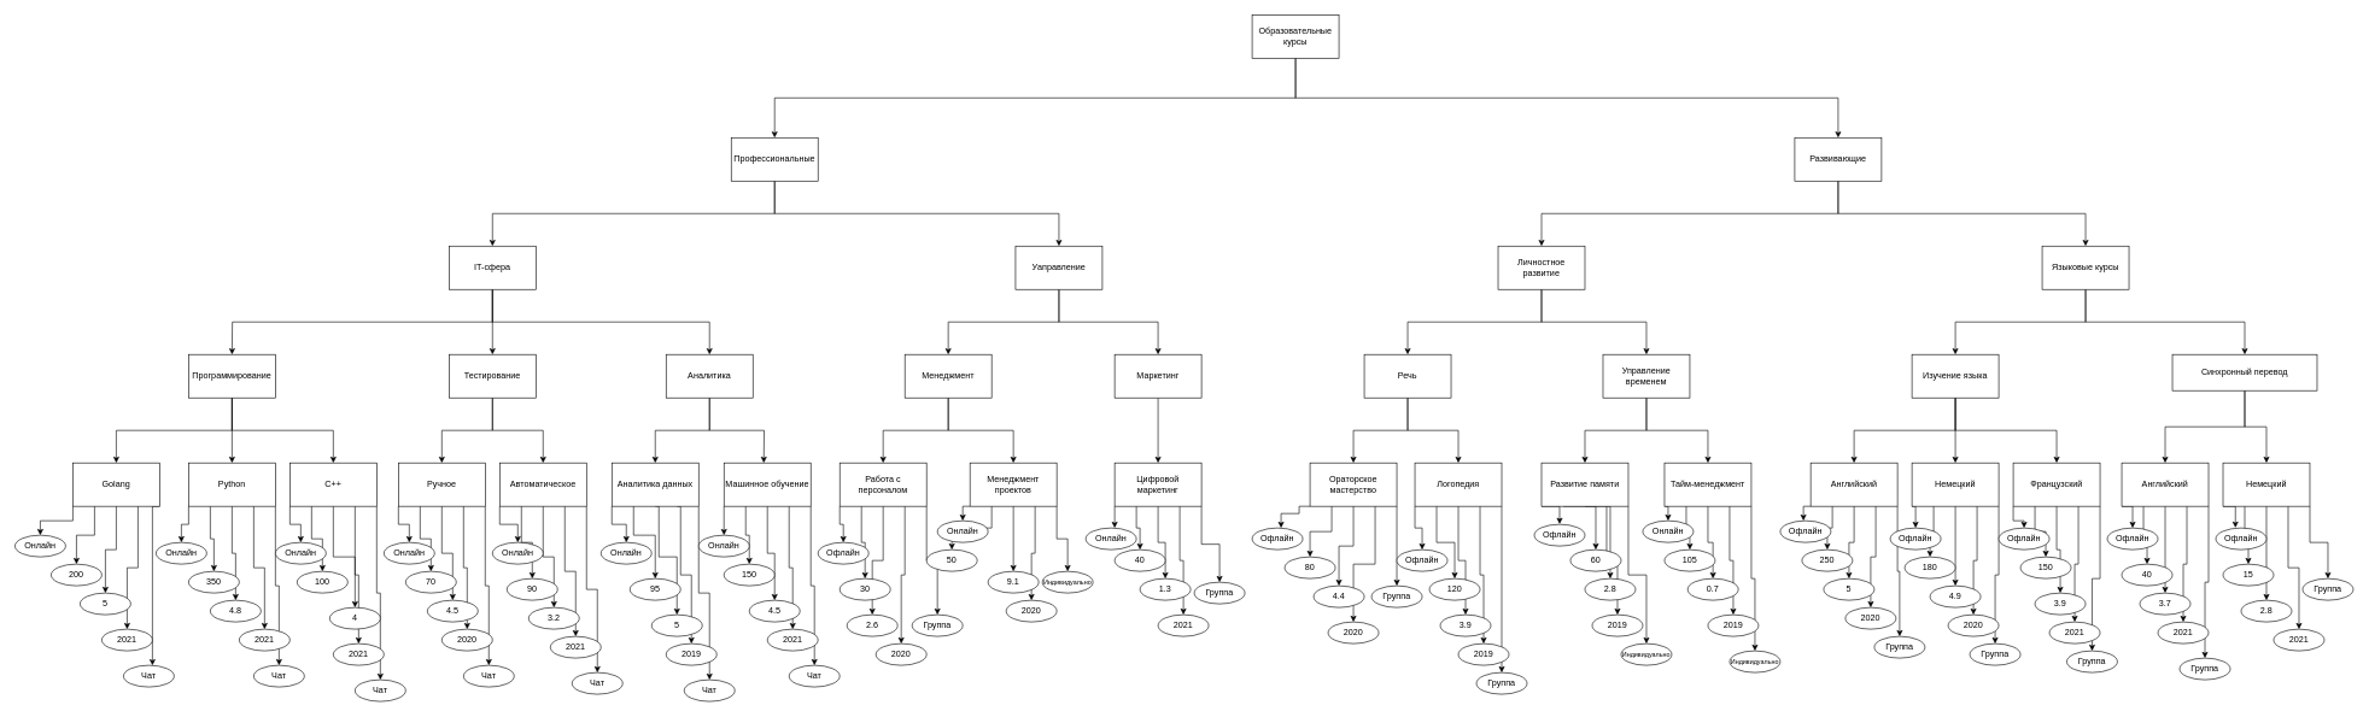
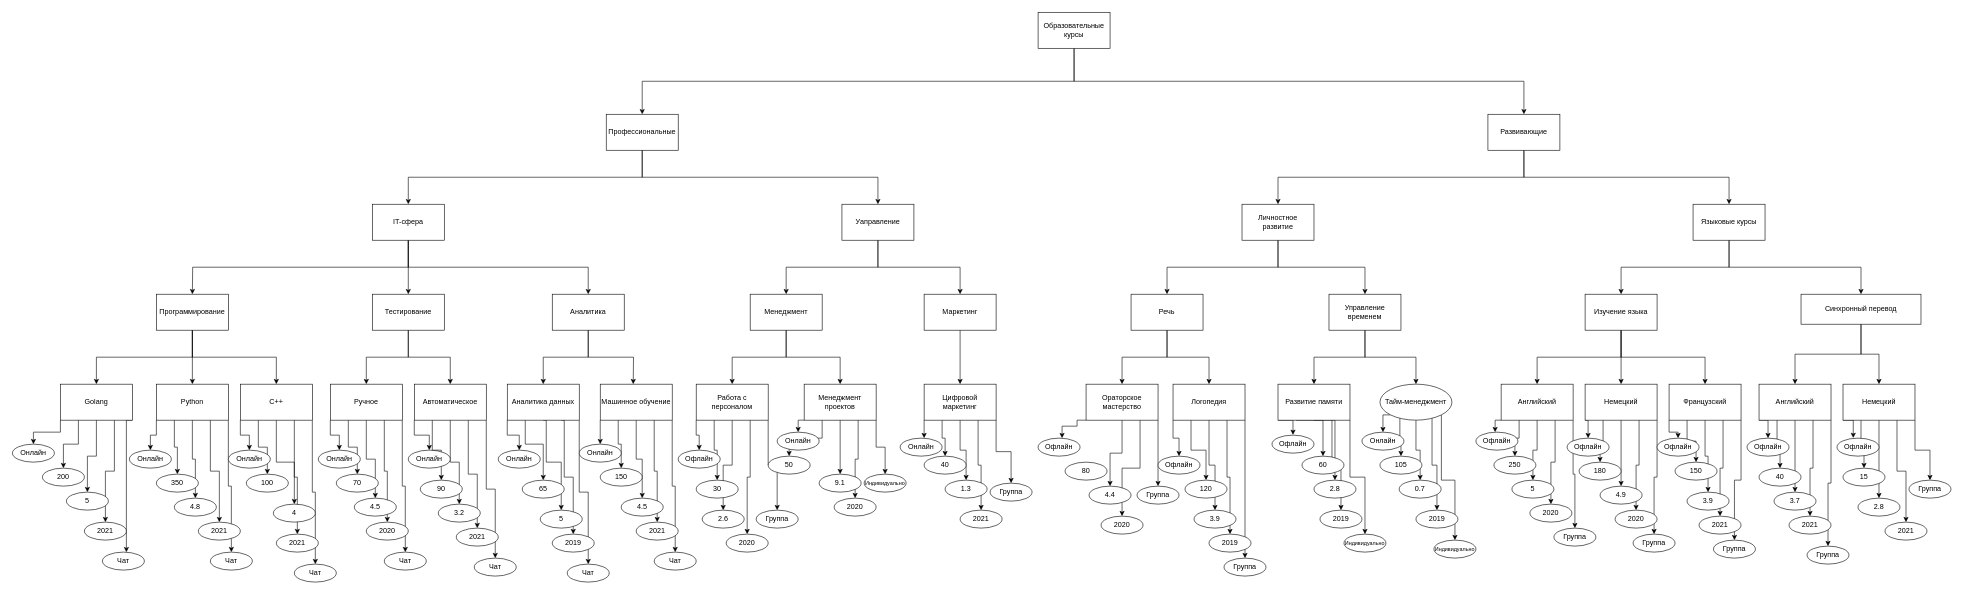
- <mxCell id="111" value="Тайм-менеджмент" style="rounded=0;whiteSpace=wrap;html=1;" parent="1" vertex="1"><mxGeometry x="2300" y="640" width="120" height="60" as="geometry" /></mxCell>
+ <mxCell id="111" value="Тайм-менеджмент" style="ellipse;whiteSpace=wrap;html=1;" parent="1" vertex="1"><mxGeometry x="2300" y="640" width="120" height="60" as="geometry" /></mxCell>
- <mxCell id="95" style="edgeStyle=orthogonalEdgeStyle;rounded=0;orthogonalLoop=1;jettySize=auto;html=1;exitX=0.25;exitY=1;exitDx=0;exitDy=0;" parent="1" source="99" target="190" edge="1"><mxGeometry relative="1" as="geometry" /></mxCell>
- <mxCell id="185" value="95" style="ellipse;whiteSpace=wrap;html=1;" parent="1" vertex="1"><mxGeometry x="870" y="800" width="70" height="30" as="geometry" /></mxCell>
+ <mxCell id="185" value="65" style="ellipse;whiteSpace=wrap;html=1;" parent="1" vertex="1"><mxGeometry x="870" y="800" width="70" height="30" as="geometry" /></mxCell>
